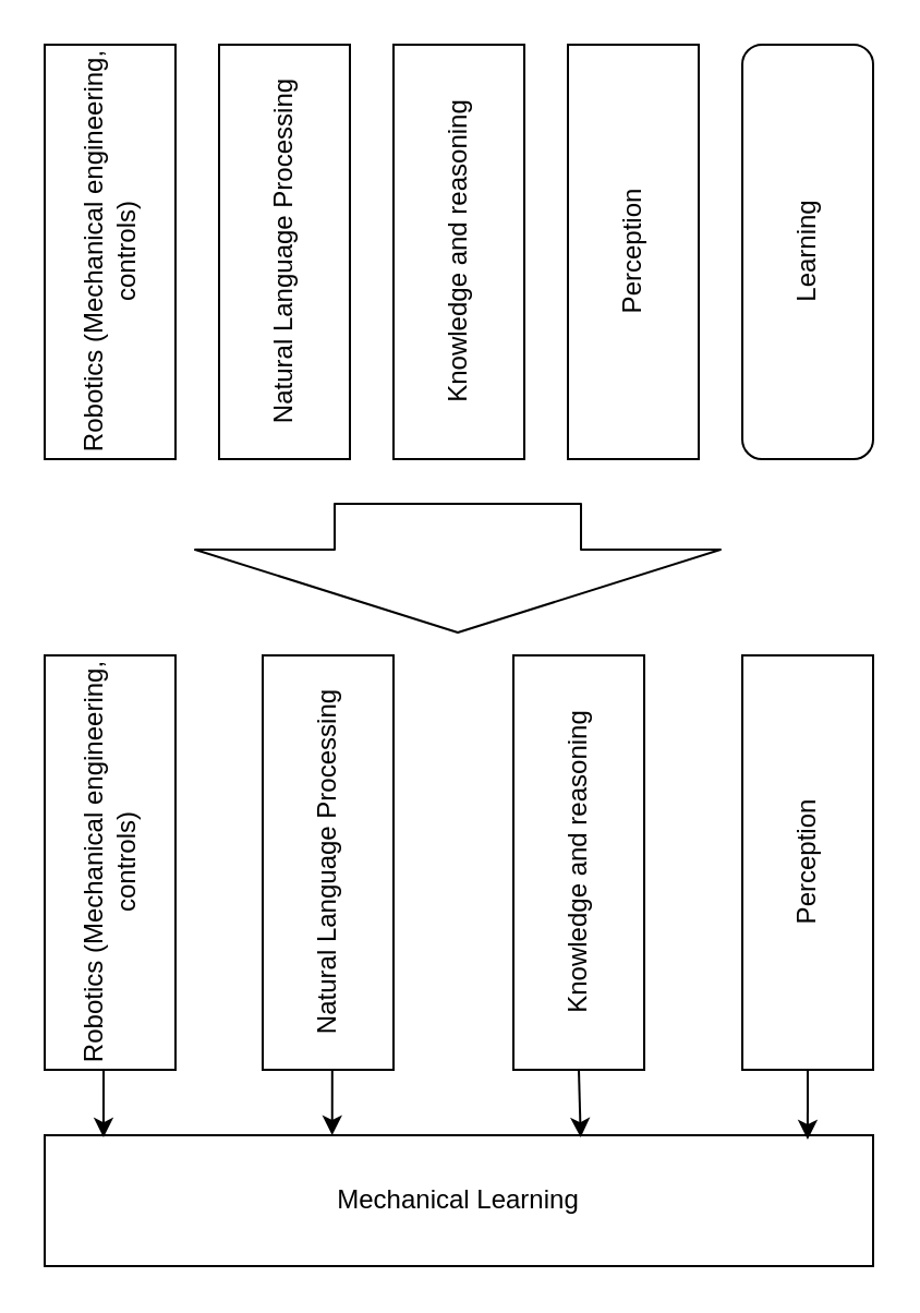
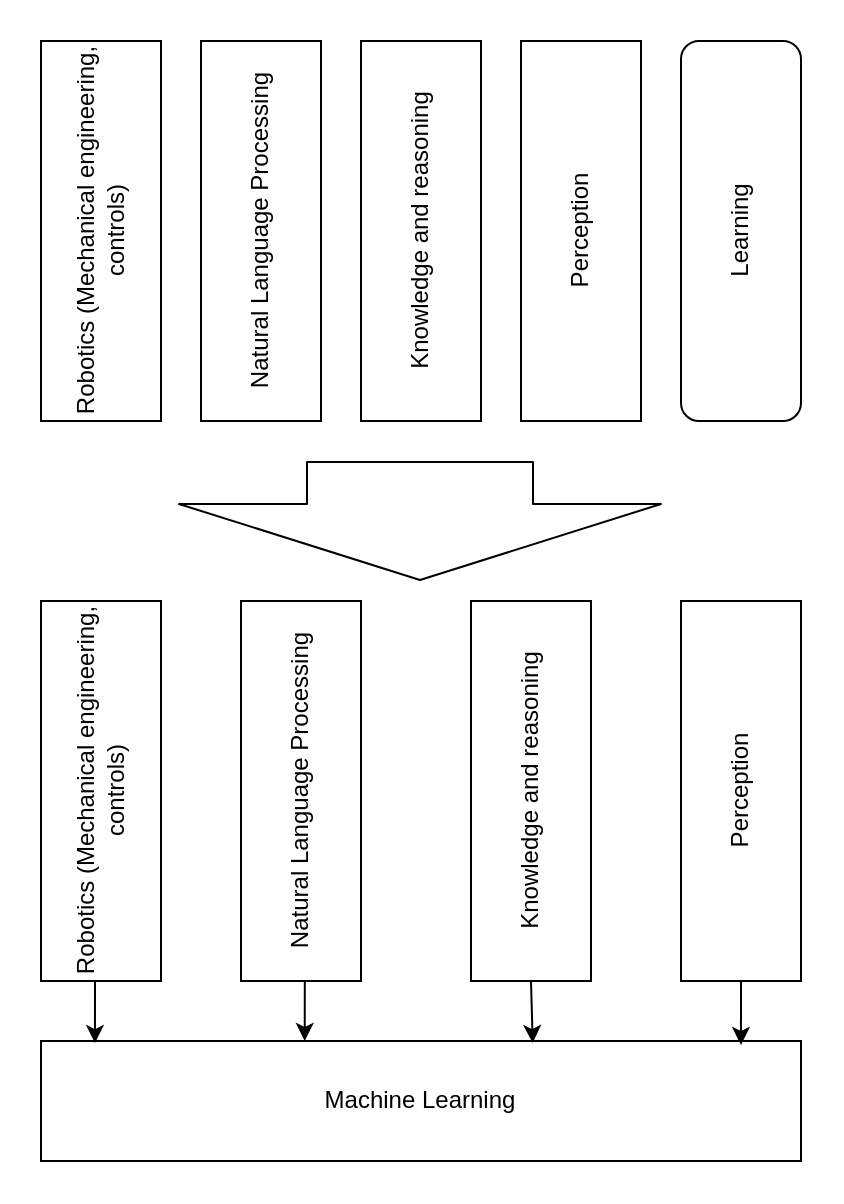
- <mxCell id="15" value="Mechanical Learning" style="rounded=0;whiteSpace=wrap;html=1;horizontal=1;fillColor=none;" vertex="1" parent="1"><mxGeometry x="20" y="520" width="380" height="60" as="geometry" /></mxCell>
+ <mxCell id="15" value="Machine Learning" style="rounded=0;whiteSpace=wrap;html=1;horizontal=1;fillColor=none;" vertex="1" parent="1"><mxGeometry x="20" y="520" width="380" height="60" as="geometry" /></mxCell>
